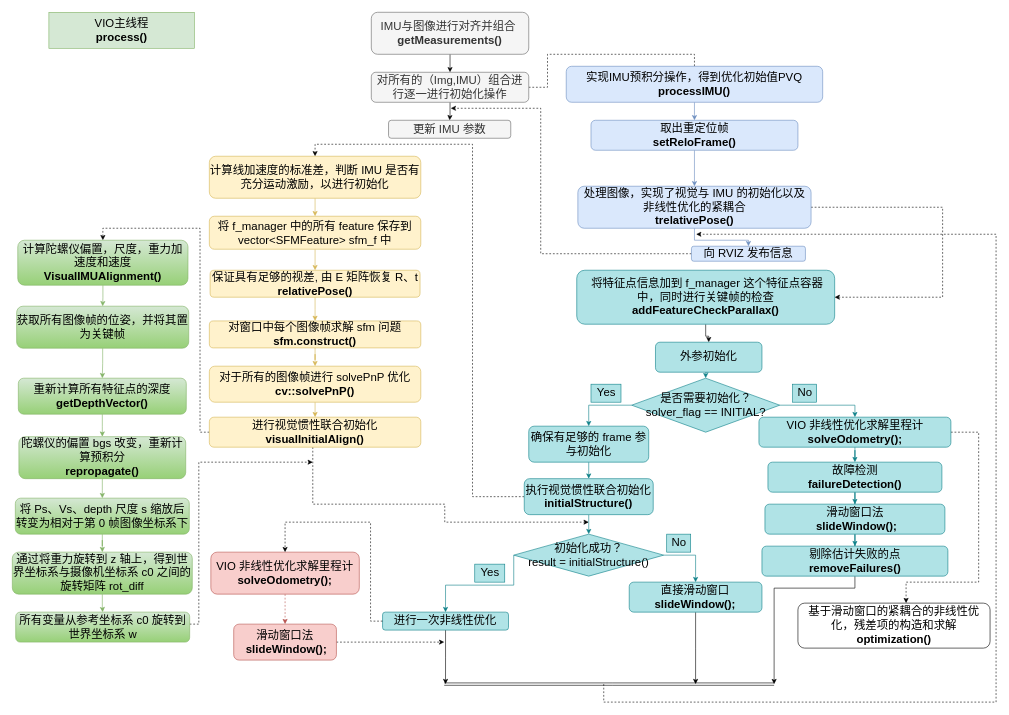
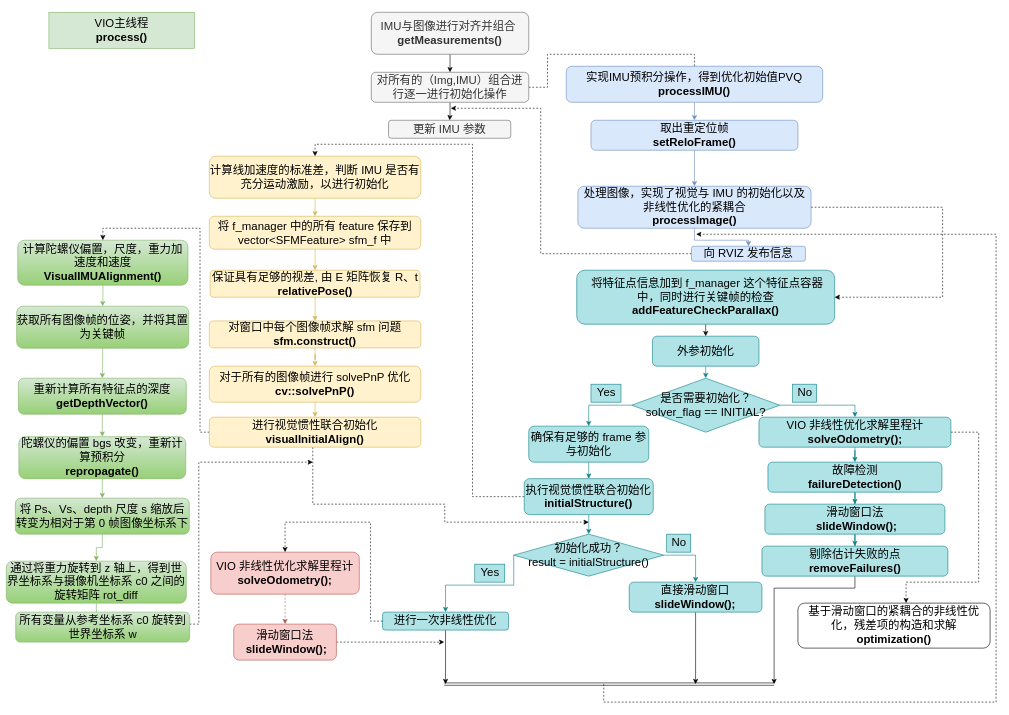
- <mxCell id="50" value="&lt;span style=&quot;font-size: 19px;&quot;&gt;处理图像，实现了视觉与 IMU 的初始化以及非线性优化的紧耦合&lt;/span&gt;&lt;br style=&quot;font-size: 19px;&quot;&gt;&lt;span style=&quot;font-size: 19px;&quot;&gt;&lt;b style=&quot;font-size: 19px;&quot;&gt;trelativePose()&lt;/b&gt;&lt;/span&gt;" style="rounded=1;whiteSpace=wrap;html=1;labelBackgroundColor=none;fontSize=19;fillColor=#dae8fc;strokeColor=#6c8ebf;" vertex="1" parent="1"><mxGeometry x="962.82" y="310" width="388.75" height="70" as="geometry" /></mxCell>
+ <mxCell id="50" value="&lt;span style=&quot;font-size: 19px;&quot;&gt;处理图像，实现了视觉与 IMU 的初始化以及非线性优化的紧耦合&lt;/span&gt;&lt;br style=&quot;font-size: 19px;&quot;&gt;&lt;span style=&quot;font-size: 19px;&quot;&gt;&lt;b style=&quot;font-size: 19px;&quot;&gt;processImage()&lt;/b&gt;&lt;/span&gt;" style="rounded=1;whiteSpace=wrap;html=1;labelBackgroundColor=none;fontSize=19;fillColor=#dae8fc;strokeColor=#6c8ebf;" vertex="1" parent="1"><mxGeometry x="962.82" y="310" width="388.75" height="70" as="geometry" /></mxCell>
- <mxCell id="5" value="外参初始化" style="rounded=1;whiteSpace=wrap;html=1;labelBackgroundColor=none;fontSize=19;fillColor=#b0e3e6;strokeColor=#0e8088;" vertex="1" parent="1"><mxGeometry x="1092.19" y="570" width="177.5" height="50" as="geometry" /></mxCell>
+ <mxCell id="5" value="外参初始化" style="rounded=1;whiteSpace=wrap;html=1;labelBackgroundColor=none;fontSize=19;fillColor=#b0e3e6;strokeColor=#0e8088;" vertex="1" parent="1"><mxGeometry x="1087.19" y="560" width="177.5" height="50" as="geometry" /></mxCell>
- <mxCell id="79" value="&lt;span style=&quot;font-size: 19px;&quot;&gt;通过将重力旋转到 z 轴上，得到世界坐标系与摄像机坐标系 c0 之间的旋转矩阵 rot_diff&lt;/span&gt;" style="rounded=1;whiteSpace=wrap;html=1;labelBackgroundColor=none;fontSize=19;fillColor=#d5e8d4;strokeColor=#82b366;gradientColor=#97d077;" vertex="1" parent="1"><mxGeometry y="920" width="300" height="70" as="geometry" x="20" /></mxCell>
+ <mxCell id="79" value="&lt;span style=&quot;font-size: 19px;&quot;&gt;通过将重力旋转到 z 轴上，得到世界坐标系与摄像机坐标系 c0 之间的旋转矩阵 rot_diff&lt;/span&gt;" style="rounded=1;whiteSpace=wrap;html=1;labelBackgroundColor=none;fontSize=19;fillColor=#d5e8d4;strokeColor=#82b366;gradientColor=#97d077;" vertex="1" parent="1"><mxGeometry x="10" y="935" width="300" height="70" as="geometry" /></mxCell>
